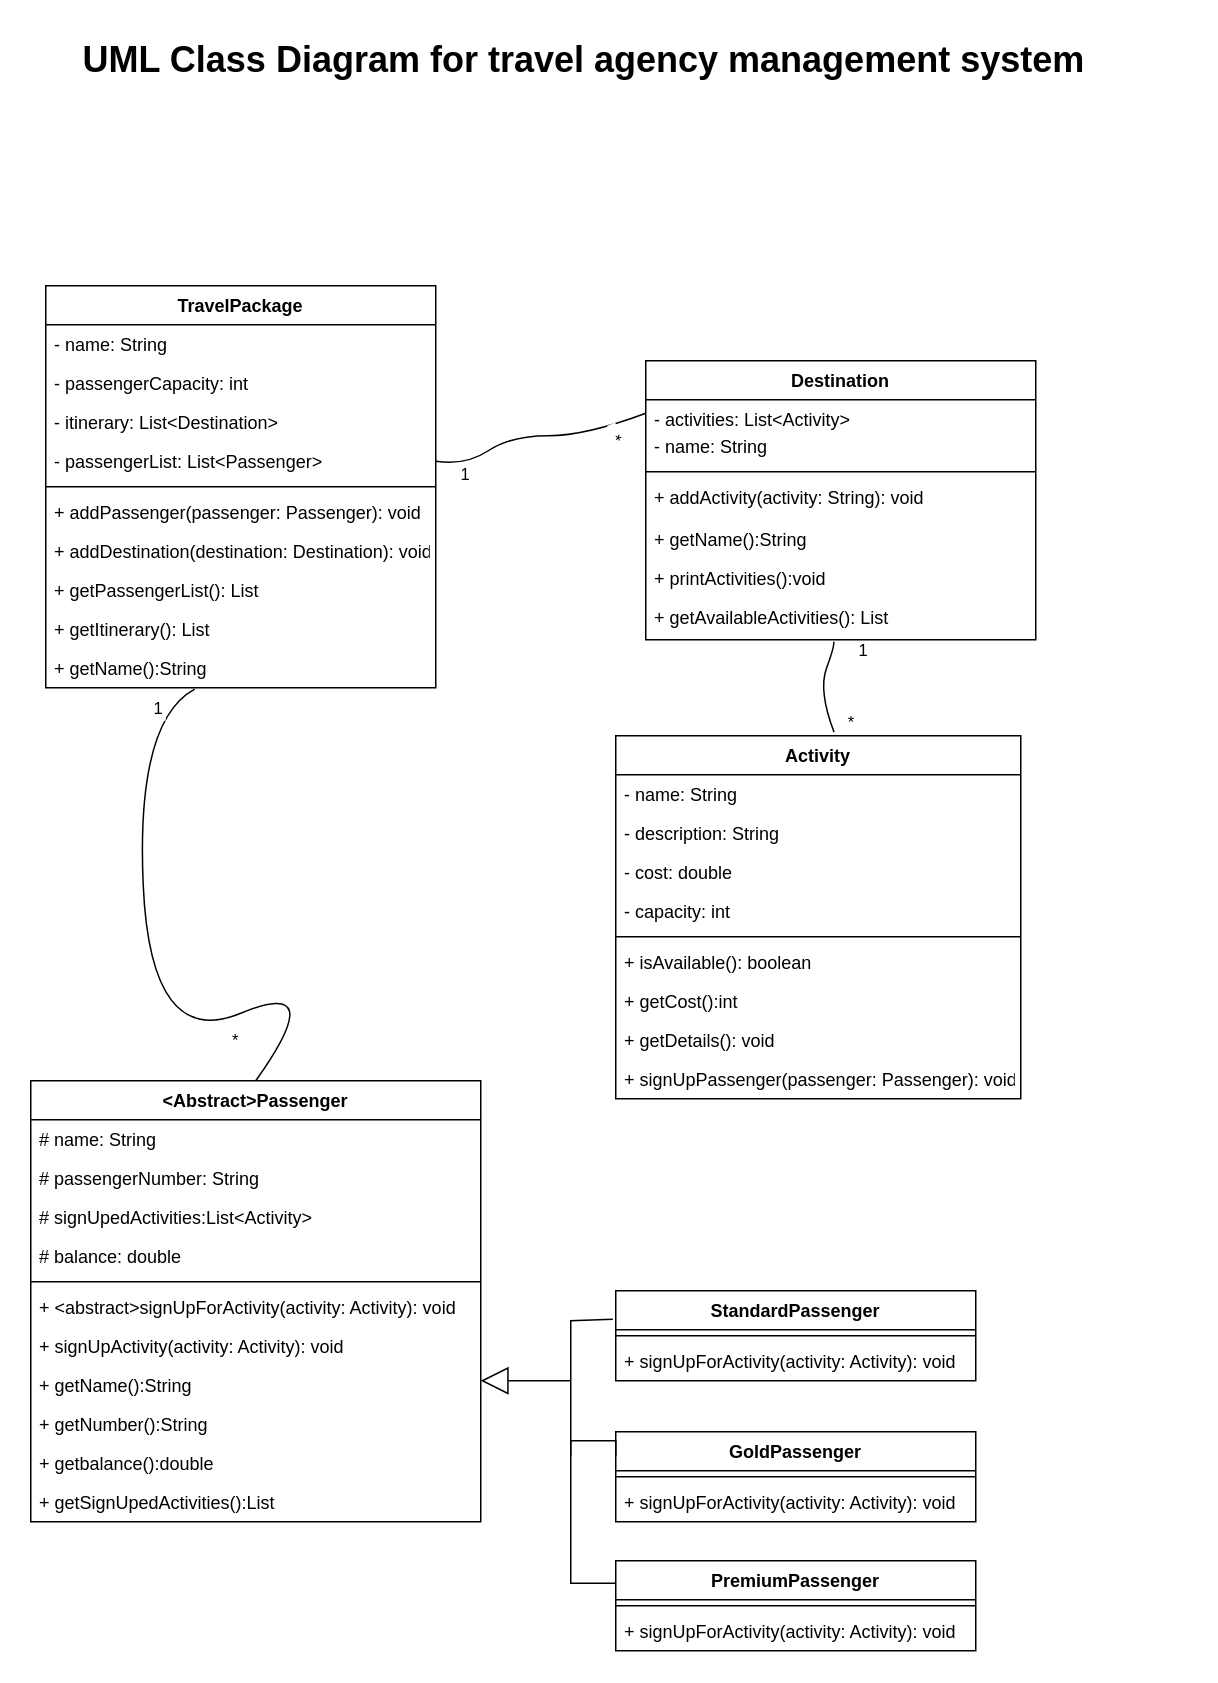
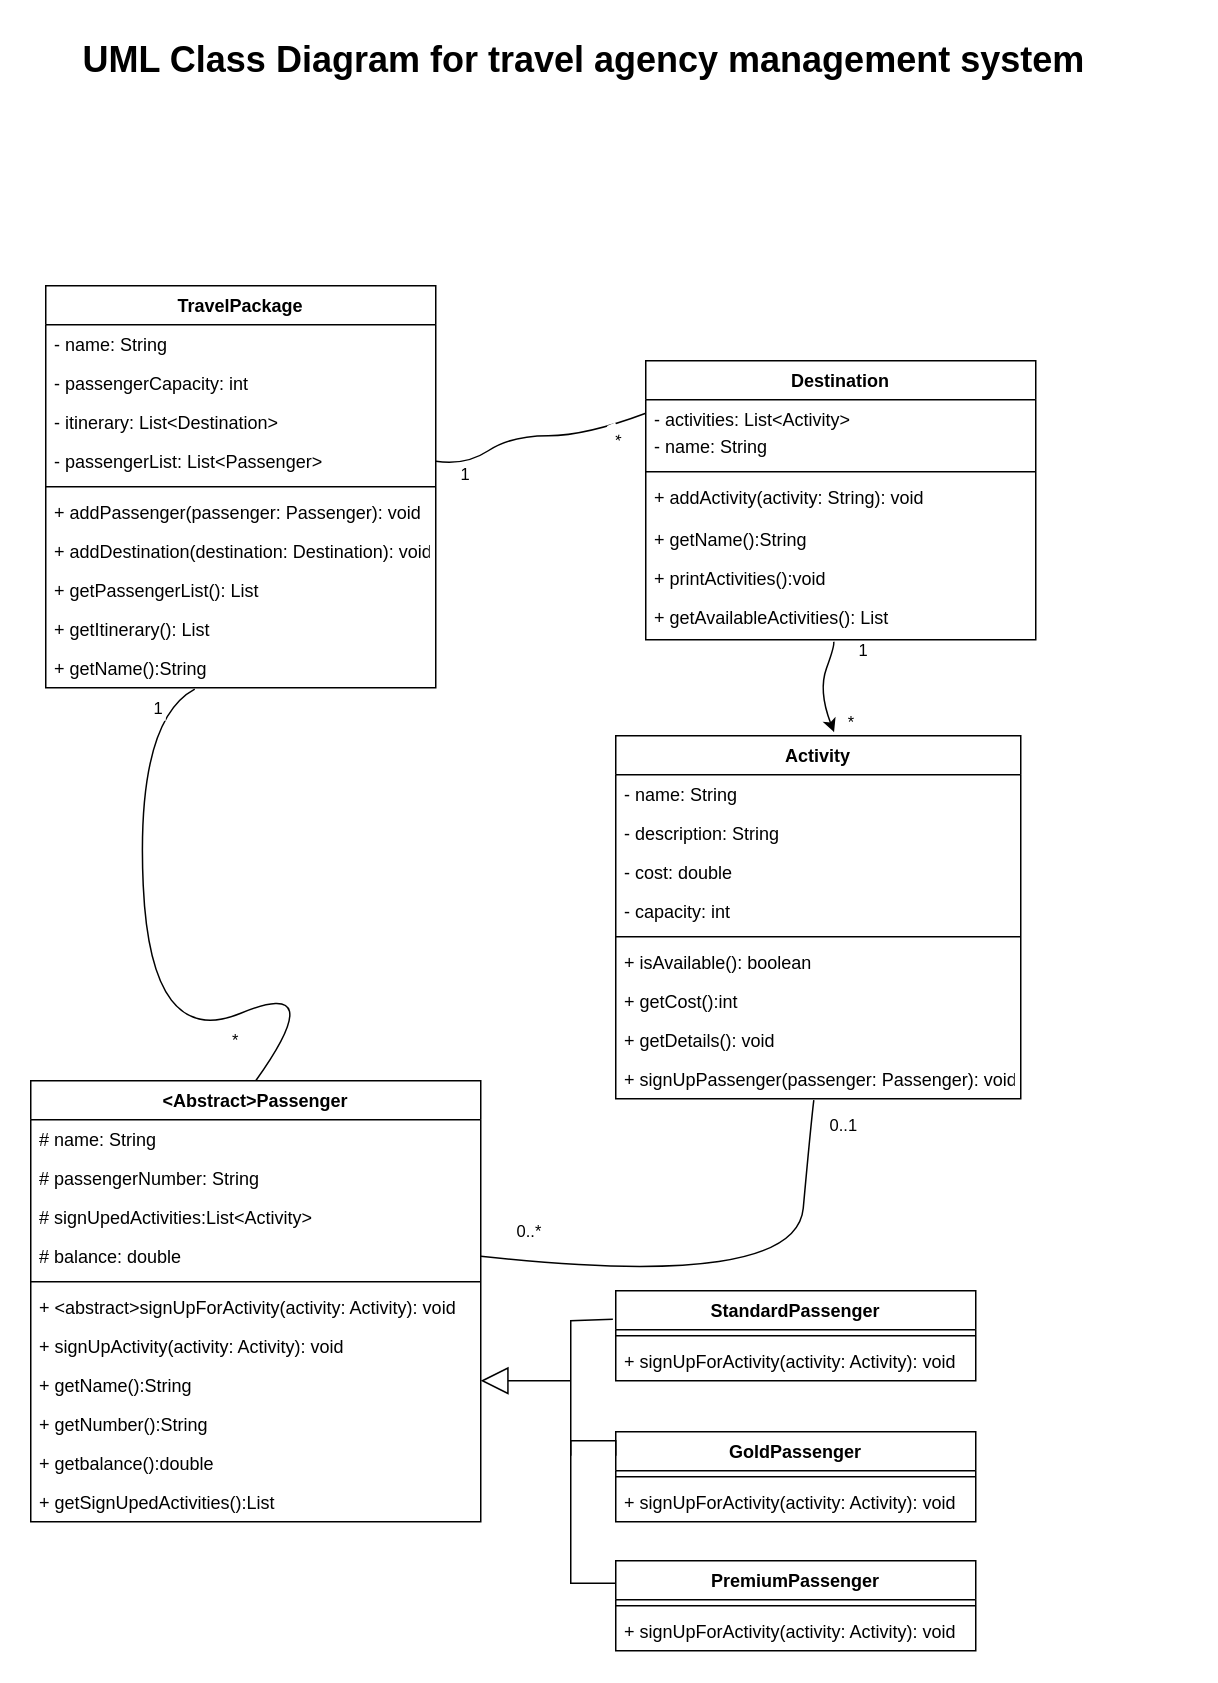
- <mxCell id="5" value="" style="curved=1;startArrow=none;endArrow=none;exitX=0.482;exitY=1.048;entryX=0.539;entryY=-0.01;rounded=0;exitDx=0;exitDy=0;entryDx=0;entryDy=0;entryPerimeter=0;exitPerimeter=0;" parent="1" source="32" target="33" edge="1"><mxGeometry relative="1" as="geometry"><Array as="points"><mxPoint x="556" y="430" /><mxPoint x="545" y="460" /></Array><mxPoint x="790.004" y="450.003" as="sourcePoint" /><mxPoint x="790.001" y="500.05" as="targetPoint" /></mxGeometry></mxCell>
+ <mxCell id="5" value="" style="curved=1;startArrow=none;endArrow=classic;exitX=0.482;exitY=1.048;entryX=0.539;entryY=-0.01;rounded=0;exitDx=0;exitDy=0;entryDx=0;entryDy=0;entryPerimeter=0;exitPerimeter=0;" parent="1" source="32" target="33" edge="1"><mxGeometry relative="1" as="geometry"><Array as="points"><mxPoint x="556" y="430" /><mxPoint x="545" y="460" /></Array><mxPoint x="790.004" y="450.003" as="sourcePoint" /><mxPoint x="790.001" y="500.05" as="targetPoint" /></mxGeometry></mxCell>
+ <mxCell id="11" value="" style="curved=1;startArrow=none;endArrow=none;exitX=0.489;exitY=1.035;entryX=1;entryY=0.5;rounded=0;entryDx=0;entryDy=0;exitDx=0;exitDy=0;exitPerimeter=0;" parent="1" target="47" edge="1" source="42"><mxGeometry relative="1" as="geometry"><Array as="points"><mxPoint x="540" y="750" /><mxPoint x="530" y="860" /></Array><mxPoint x="541.155" y="706.001" as="sourcePoint" /><mxPoint x="520.005" y="937.03" as="targetPoint" /></mxGeometry></mxCell>
+ <mxCell id="12" value="0..1" style="edgeLabel;resizable=0;align=left;verticalAlign=top;" parent="11" vertex="1"><mxGeometry x="-1" relative="1" as="geometry"><mxPoint x="9" y="4" as="offset" /></mxGeometry></mxCell>
+ <mxCell id="13" value="0..*" style="edgeLabel;resizable=0;align=right;verticalAlign=top;" parent="11" vertex="1"><mxGeometry x="1" relative="1" as="geometry"><mxPoint x="42" y="-29" as="offset" /></mxGeometry></mxCell>
